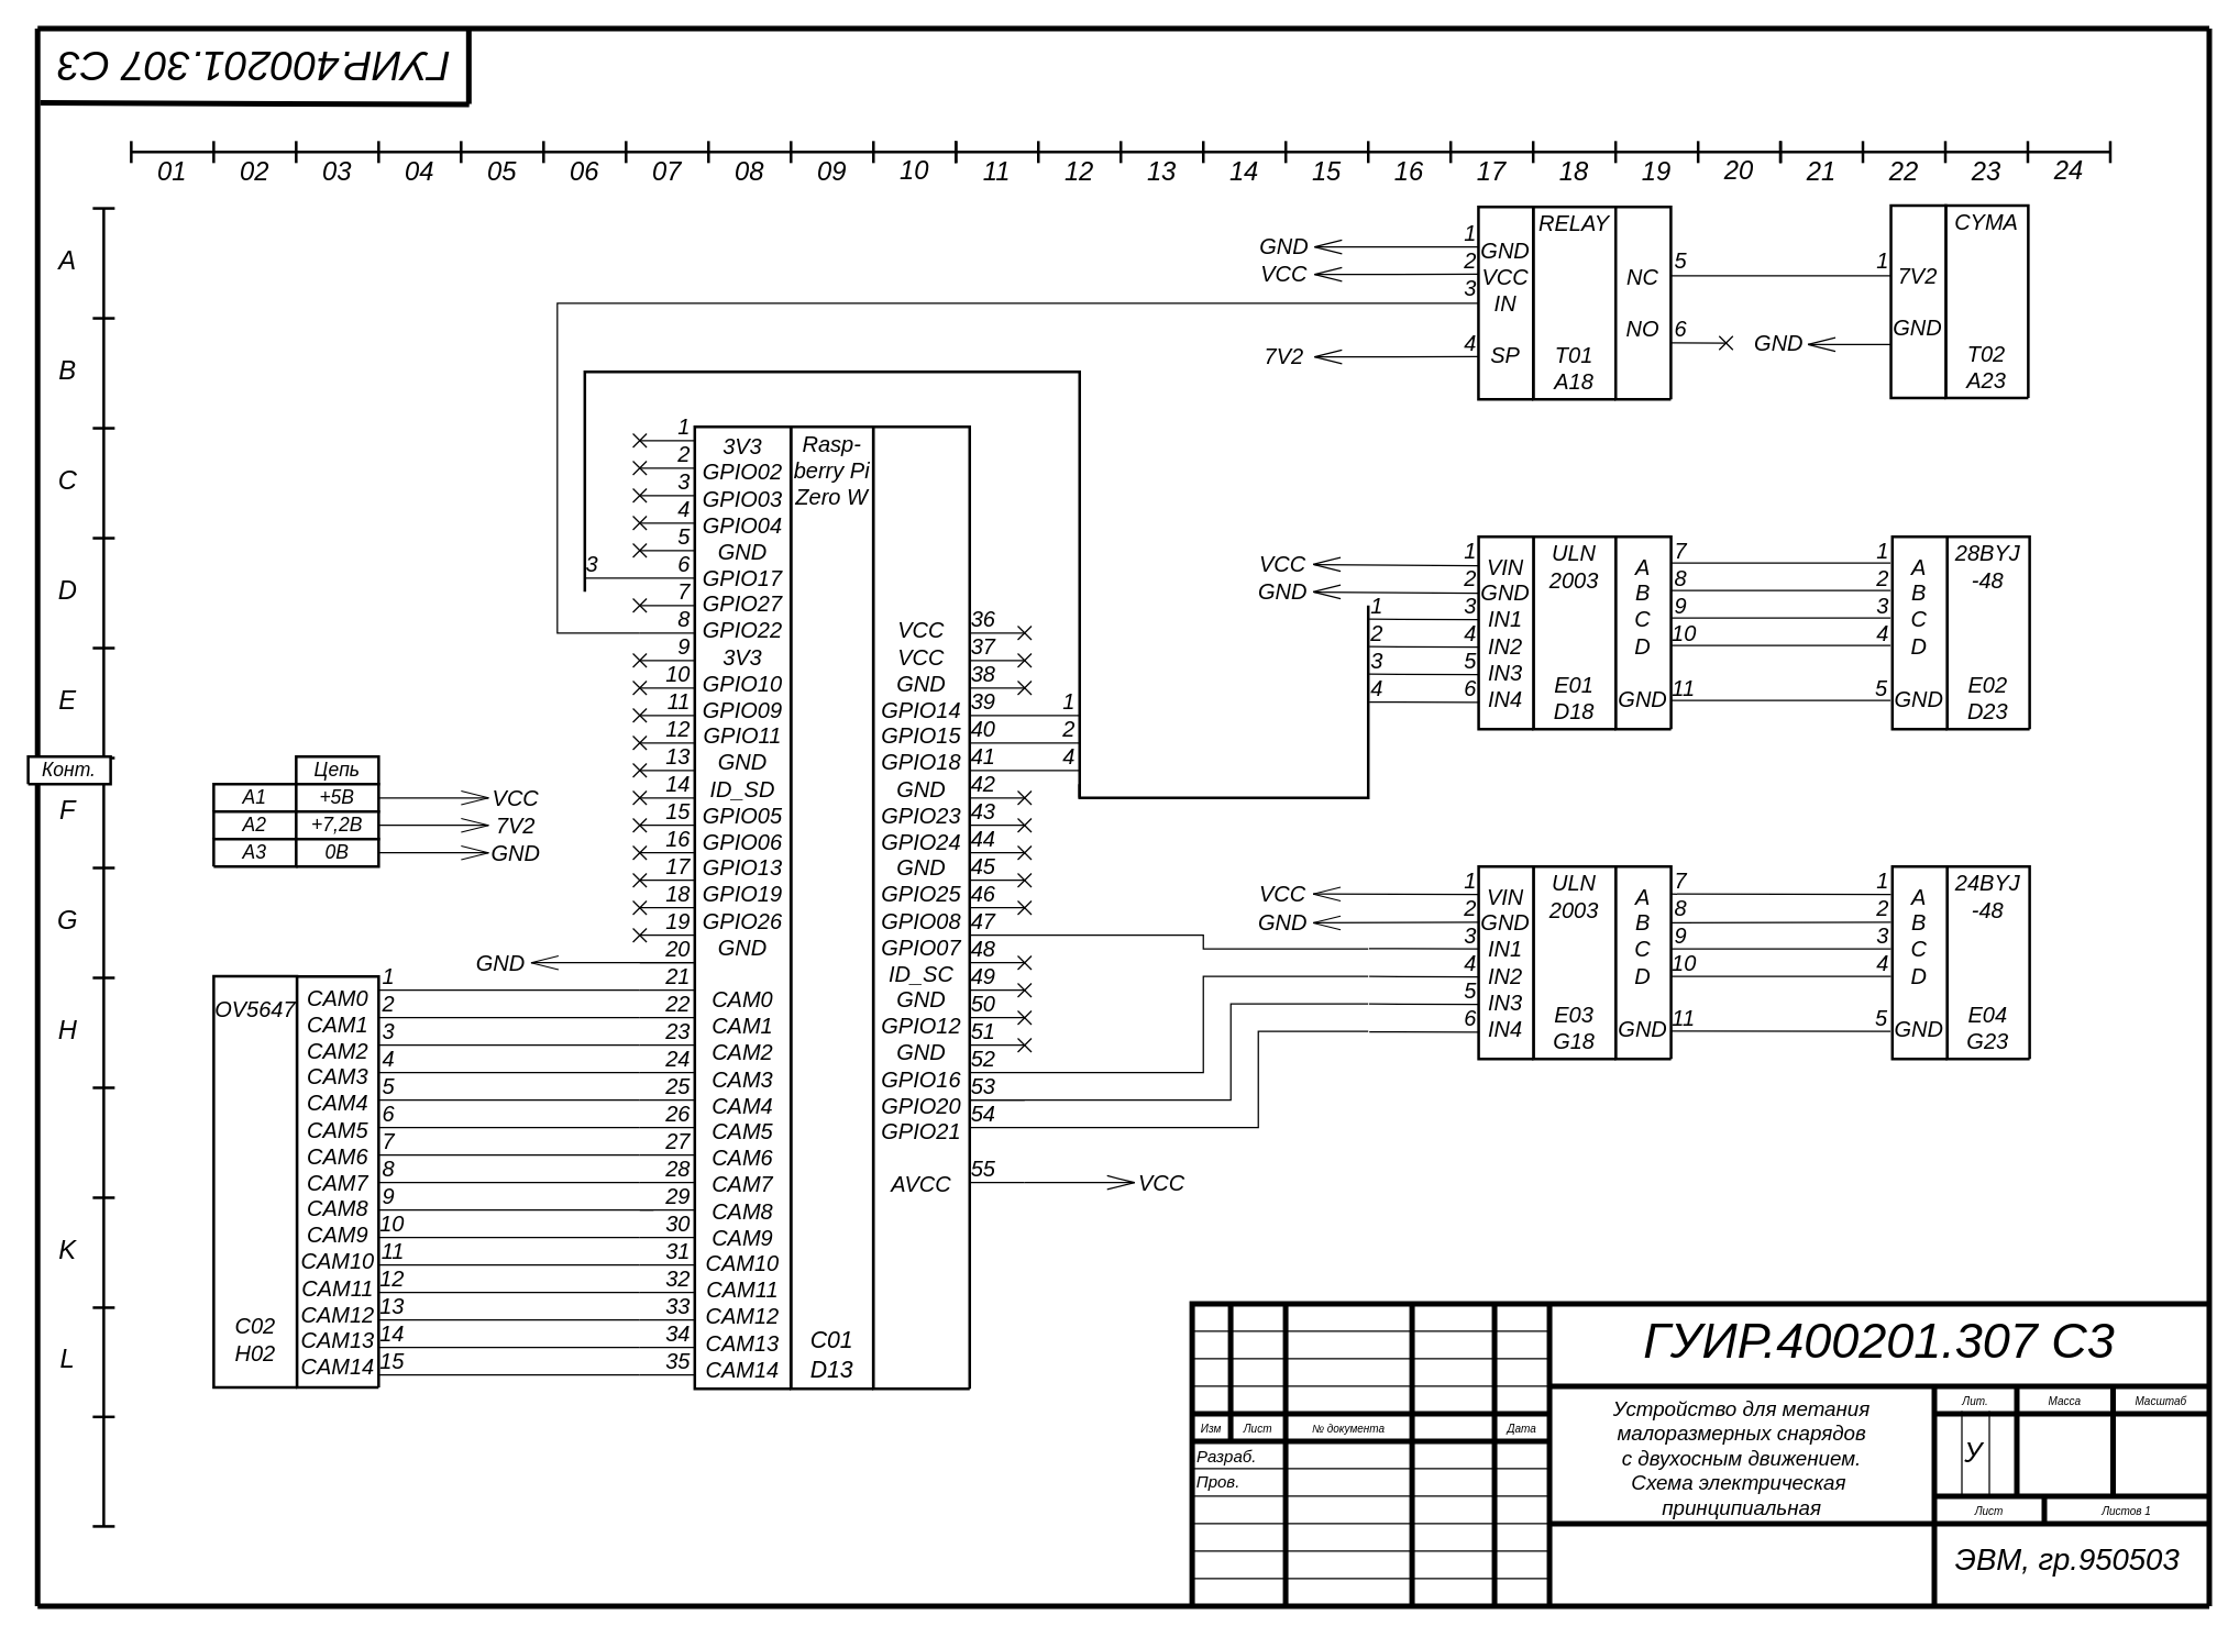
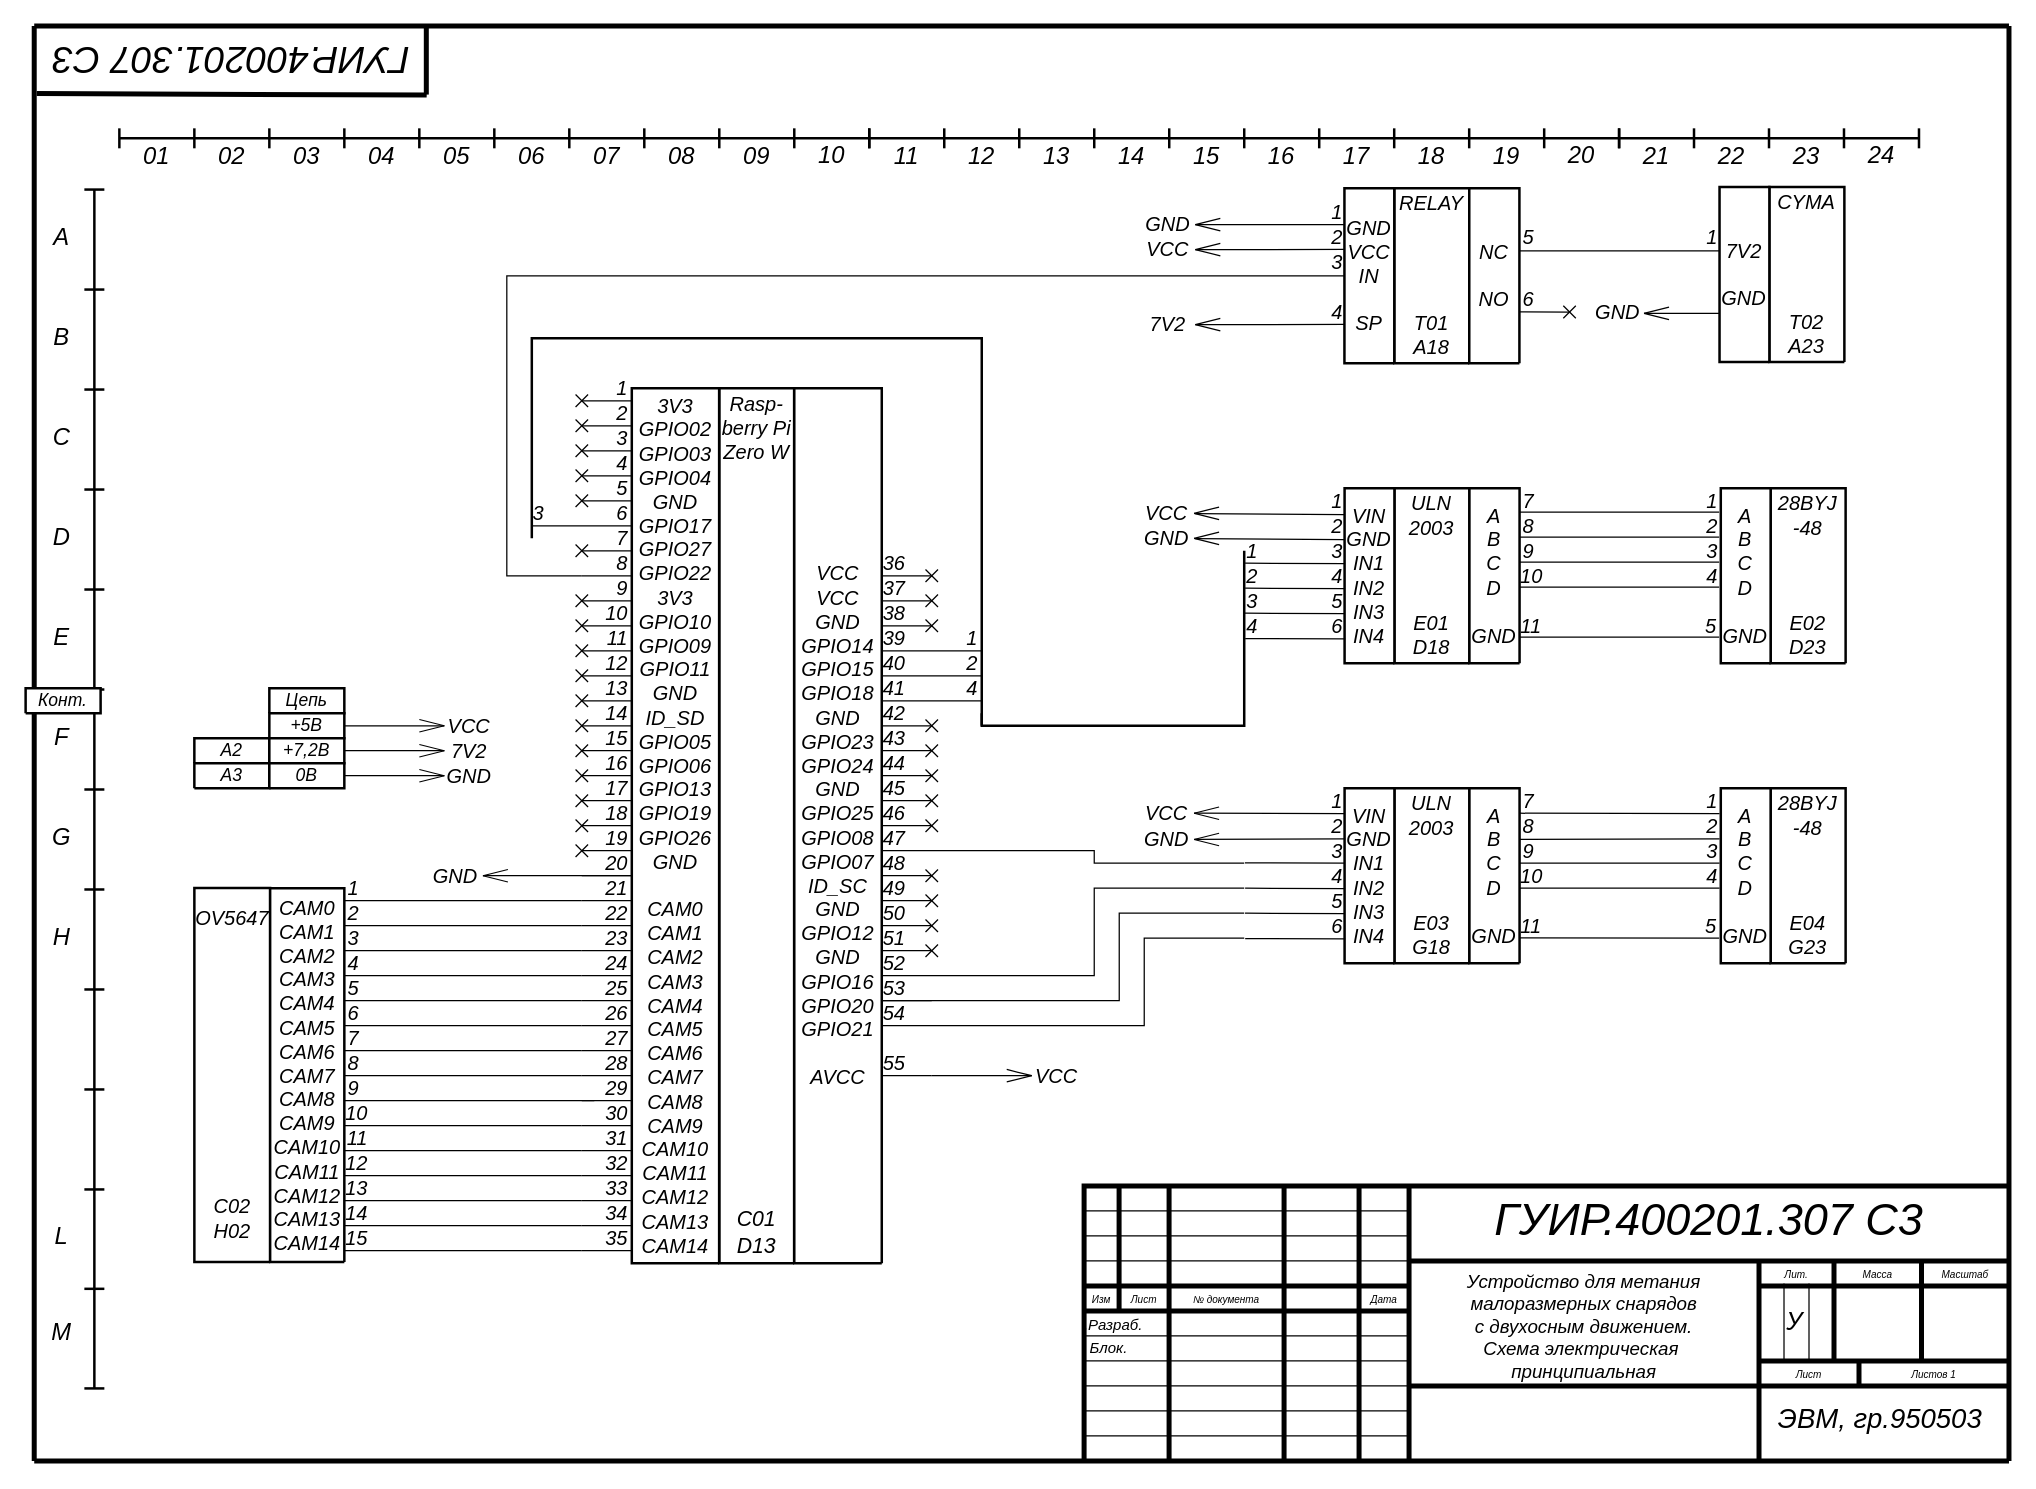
- <mxCell id="446" value="&lt;font style=&quot;font-size:14px;font-family:Arial;color:#000000;direction:ltr;letter-spacing:0px;line-height:120%;opacity:1&quot;&gt;&lt;i&gt;A1&lt;br/&gt;&lt;/i&gt;&lt;/font&gt;" style="verticalAlign=middle;align=center;vsdxID=2227;fillColor=#FFFFFF;gradientColor=none;shape=stencil(nZBLDoAgDERP0z3SIyjew0SURgSD+Lu9kMZoXLhwN9O+tukAlrNpJg1SzDH4QW/URgNYgZTkjA4UkwJUgGXng+6DX1zLfmoymdXo17xh5zmRJ6Q42BWCfc2oJfdAr+Yv+AP9Cb7OJ3H/2JG1HNGz/84klThPVCc=);strokeWidth=2;labelBackgroundColor=none;rounded=0;html=1;whiteSpace=wrap;" parent="1" vertex="1"><mxGeometry x="155" y="569.91" width="60" height="20" as="geometry" /></mxCell>
- <mxCell id="183" value="&lt;span style=&quot;font-size: 16px&quot;&gt;&lt;font style=&quot;font-size: 16px&quot;&gt;24BYJ&lt;br&gt;-48&lt;br style=&quot;font-size: 16px&quot;&gt;&lt;br&gt;&lt;br style=&quot;font-size: 16px&quot;&gt;&lt;br style=&quot;font-size: 16px&quot;&gt;E04&lt;br style=&quot;font-size: 16px&quot;&gt;G23&lt;/font&gt;&lt;/span&gt;" style="vsdxID=2112;shape=stencil(nZBLDoAgDERP0z3SIyjew0SURgSD+Lu9kMZoXLhwN9O+tukAlrNpJg1SzDH4QW/URgNYgZTkjA4UkwJUgGXng+6DX1zLfmoymdXo17xh5zmRJ6Q42BWCfc2oJfdAr+Yv+AP9Cb7OJ3H/2JG1HNGz/84klThPVCc=);strokeWidth=2;flipH=1;labelBackgroundColor=none;rounded=0;html=1;whiteSpace=wrap;fontFamily=Arial;fontStyle=2;fontSize=16;" parent="1" vertex="1"><mxGeometry x="1416.18" y="630" width="60" height="140" as="geometry" /></mxCell>
+ <mxCell id="183" value="&lt;span style=&quot;font-size: 16px&quot;&gt;&lt;font style=&quot;font-size: 16px&quot;&gt;28BYJ&lt;br&gt;-48&lt;br style=&quot;font-size: 16px&quot;&gt;&lt;br&gt;&lt;br style=&quot;font-size: 16px&quot;&gt;&lt;br style=&quot;font-size: 16px&quot;&gt;E04&lt;br style=&quot;font-size: 16px&quot;&gt;G23&lt;/font&gt;&lt;/span&gt;" style="vsdxID=2112;shape=stencil(nZBLDoAgDERP0z3SIyjew0SURgSD+Lu9kMZoXLhwN9O+tukAlrNpJg1SzDH4QW/URgNYgZTkjA4UkwJUgGXng+6DX1zLfmoymdXo17xh5zmRJ6Q42BWCfc2oJfdAr+Yv+AP9Cb7OJ3H/2JG1HNGz/84klThPVCc=);strokeWidth=2;flipH=1;labelBackgroundColor=none;rounded=0;html=1;whiteSpace=wrap;fontFamily=Arial;fontStyle=2;fontSize=16;" parent="1" vertex="1"><mxGeometry x="1416.18" y="630" width="60" height="140" as="geometry" /></mxCell>
- <mxCell id="91" value="&lt;font style=&quot;font-size: 19px; color: rgb(0, 0, 0); direction: ltr; letter-spacing: 0px; line-height: 120%; opacity: 1;&quot;&gt;&lt;span&gt;K&lt;br&gt;&lt;/span&gt;&lt;/font&gt;" style="verticalAlign=middle;align=center;vsdxID=910;fillColor=none;gradientColor=none;strokeColor=none;strokeWidth=2;labelBackgroundColor=none;rounded=0;html=1;whiteSpace=wrap;fontFamily=Arial;fontStyle=2" parent="1" vertex="1"><mxGeometry x="35" y="896" width="28" height="28" as="geometry" /></mxCell>
+ <mxCell id="134" value="&lt;font style=&quot;font-size: 19px ; color: rgb(0 , 0 , 0) ; direction: ltr ; letter-spacing: 0px ; line-height: 120% ; opacity: 1&quot;&gt;&lt;span&gt;M&lt;br&gt;&lt;/span&gt;&lt;/font&gt;" style="verticalAlign=middle;align=center;vsdxID=910;fillColor=none;gradientColor=none;strokeColor=none;strokeWidth=2;labelBackgroundColor=none;rounded=0;html=1;whiteSpace=wrap;fontFamily=Arial;fontStyle=2" parent="1" vertex="1"><mxGeometry x="35" y="1052.2" width="28" height="28" as="geometry" /></mxCell>
- <mxCell id="42" value="&lt;p style=&quot;margin-left: 0 ; margin-right: 0 ; margin-top: 0px ; margin-bottom: 0px ; text-indent: 0 ; direction: rtl&quot;&gt;&lt;font style=&quot;font-size: 12px; direction: ltr; letter-spacing: 0px; line-height: 120%; opacity: 1;&quot;&gt;&lt;span&gt;.Пров&lt;br&gt;&lt;/span&gt;&lt;/font&gt;&lt;/p&gt;" style="verticalAlign=middle;align=right;vsdxID=40;fillColor=none;gradientColor=none;shape=stencil(nZBLDoAgDERP0z3SIyjew0SURgSD+Lu9kMZoXLhwN9O+tukAlrNpJg1SzDH4QW/URgNYgZTkjA4UkwJUgGXng+6DX1zLfmoymdXo17xh5zmRJ6Q42BWCfc2oJfdAr+Yv+AP9Cb7OJ3H/2JG1HNGz/84klThPVCc=);strokeColor=none;strokeWidth=4;spacingTop=-1;spacingBottom=-1;spacingLeft=-1;spacingRight=-1;labelBackgroundColor=none;rounded=0;html=1;whiteSpace=wrap;fontFamily=Arial;fontStyle=2" parent="1" vertex="1"><mxGeometry x="838.88" y="1068.2" width="64" height="20" as="geometry" /></mxCell>
+ <mxCell id="42" value="&lt;p style=&quot;margin-left: 0 ; margin-right: 0 ; margin-top: 0px ; margin-bottom: 0px ; text-indent: 0 ; direction: rtl&quot;&gt;&lt;font style=&quot;font-size: 12px; direction: ltr; letter-spacing: 0px; line-height: 120%; opacity: 1;&quot;&gt;&lt;span&gt;.Блок&lt;br&gt;&lt;/span&gt;&lt;/font&gt;&lt;/p&gt;" style="verticalAlign=middle;align=right;vsdxID=40;fillColor=none;gradientColor=none;shape=stencil(nZBLDoAgDERP0z3SIyjew0SURgSD+Lu9kMZoXLhwN9O+tukAlrNpJg1SzDH4QW/URgNYgZTkjA4UkwJUgGXng+6DX1zLfmoymdXo17xh5zmRJ6Q42BWCfc2oJfdAr+Yv+AP9Cb7OJ3H/2JG1HNGz/84klThPVCc=);strokeColor=none;strokeWidth=4;spacingTop=-1;spacingBottom=-1;spacingLeft=-1;spacingRight=-1;labelBackgroundColor=none;rounded=0;html=1;whiteSpace=wrap;fontFamily=Arial;fontStyle=2" parent="1" vertex="1"><mxGeometry x="838.88" y="1068.2" width="64" height="20" as="geometry" /></mxCell>
